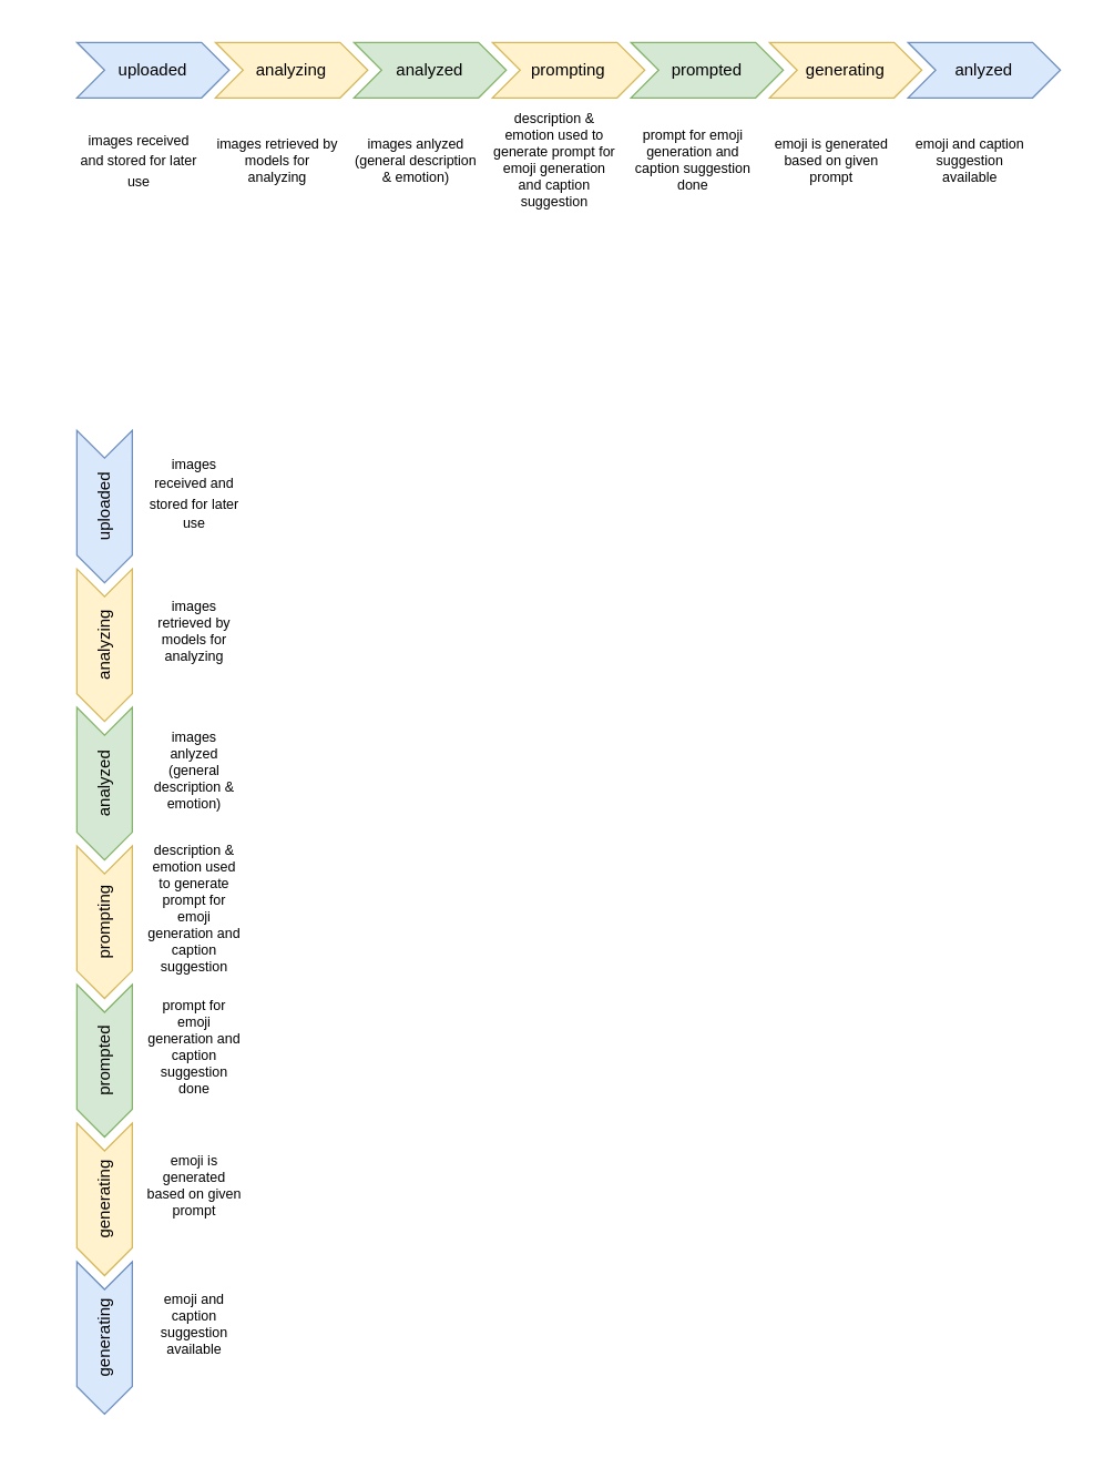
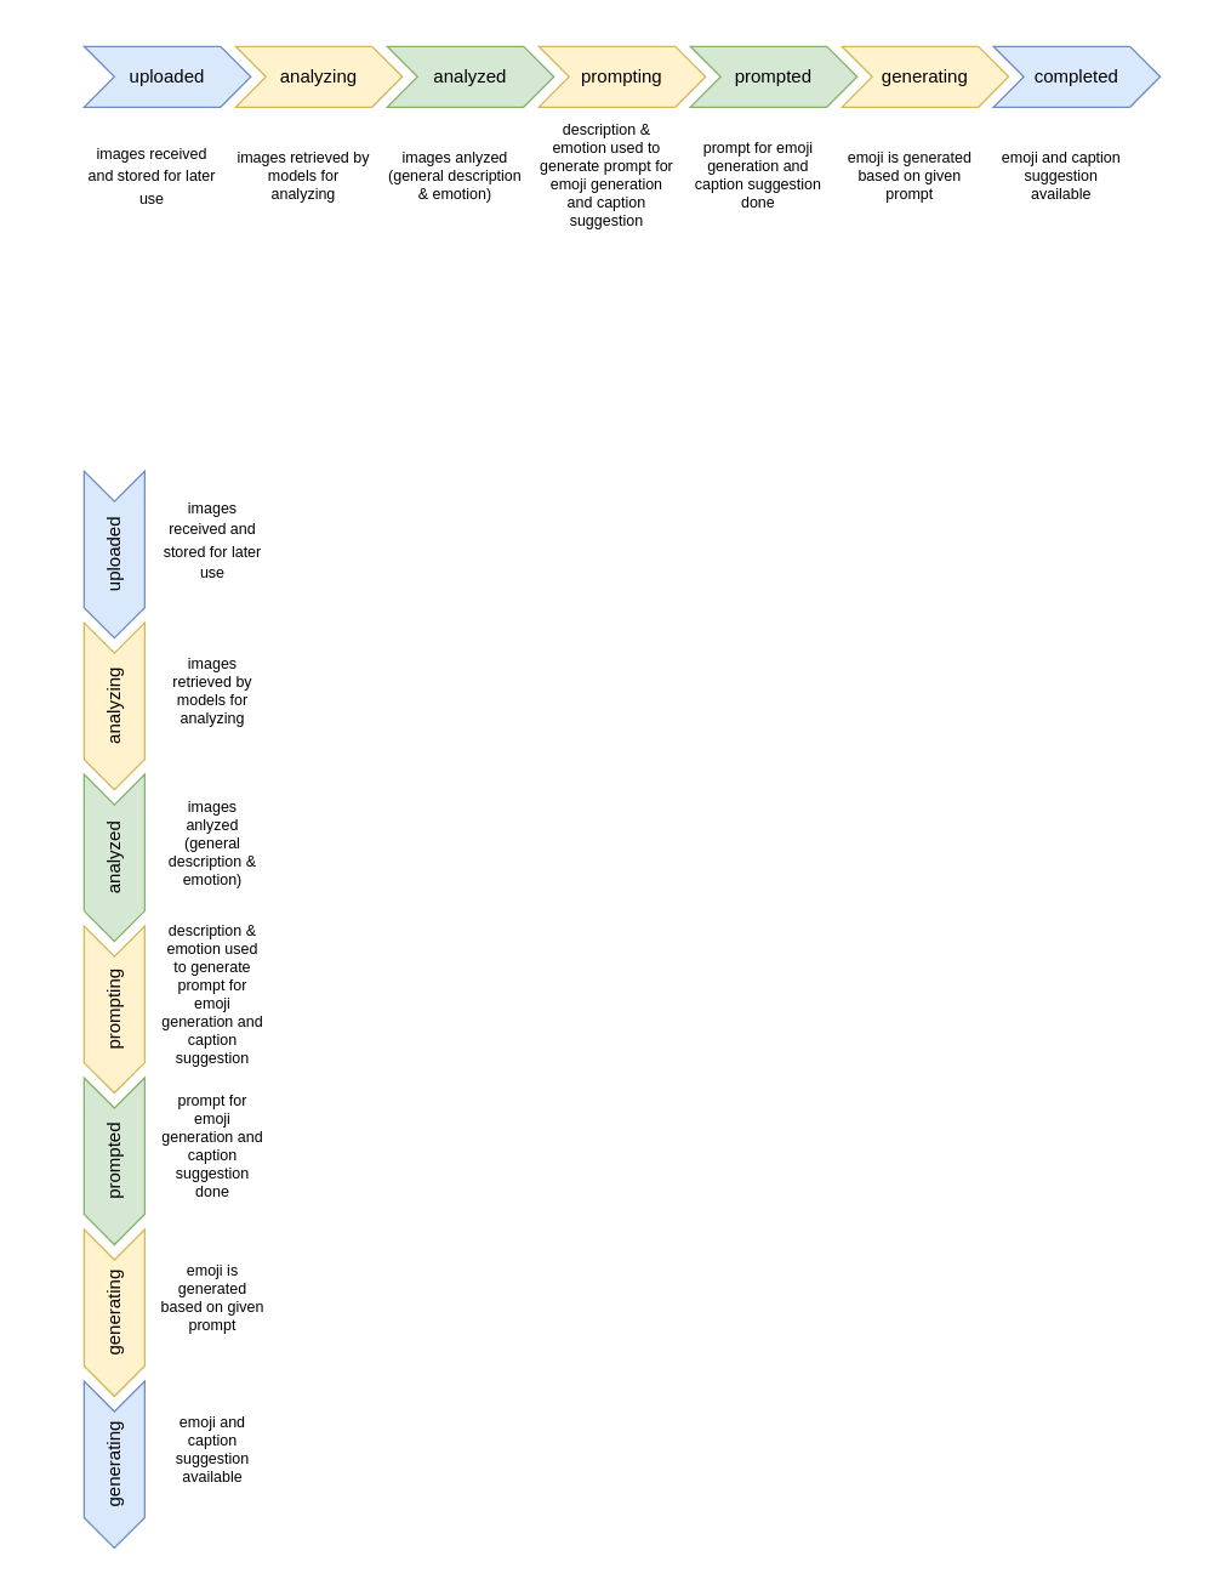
- <mxCell id="10" value="anlyzed" style="shape=step;perimeter=stepPerimeter;whiteSpace=wrap;html=1;fixedSize=1;fillColor=#dae8fc;strokeColor=#6c8ebf;" vertex="1" parent="1"><mxGeometry x="655" y="30" width="110" height="40" as="geometry" /></mxCell>
+ <mxCell id="10" value="completed" style="shape=step;perimeter=stepPerimeter;whiteSpace=wrap;html=1;fixedSize=1;fillColor=#dae8fc;strokeColor=#6c8ebf;" vertex="1" parent="1"><mxGeometry x="655" y="30" width="110" height="40" as="geometry" /></mxCell>
